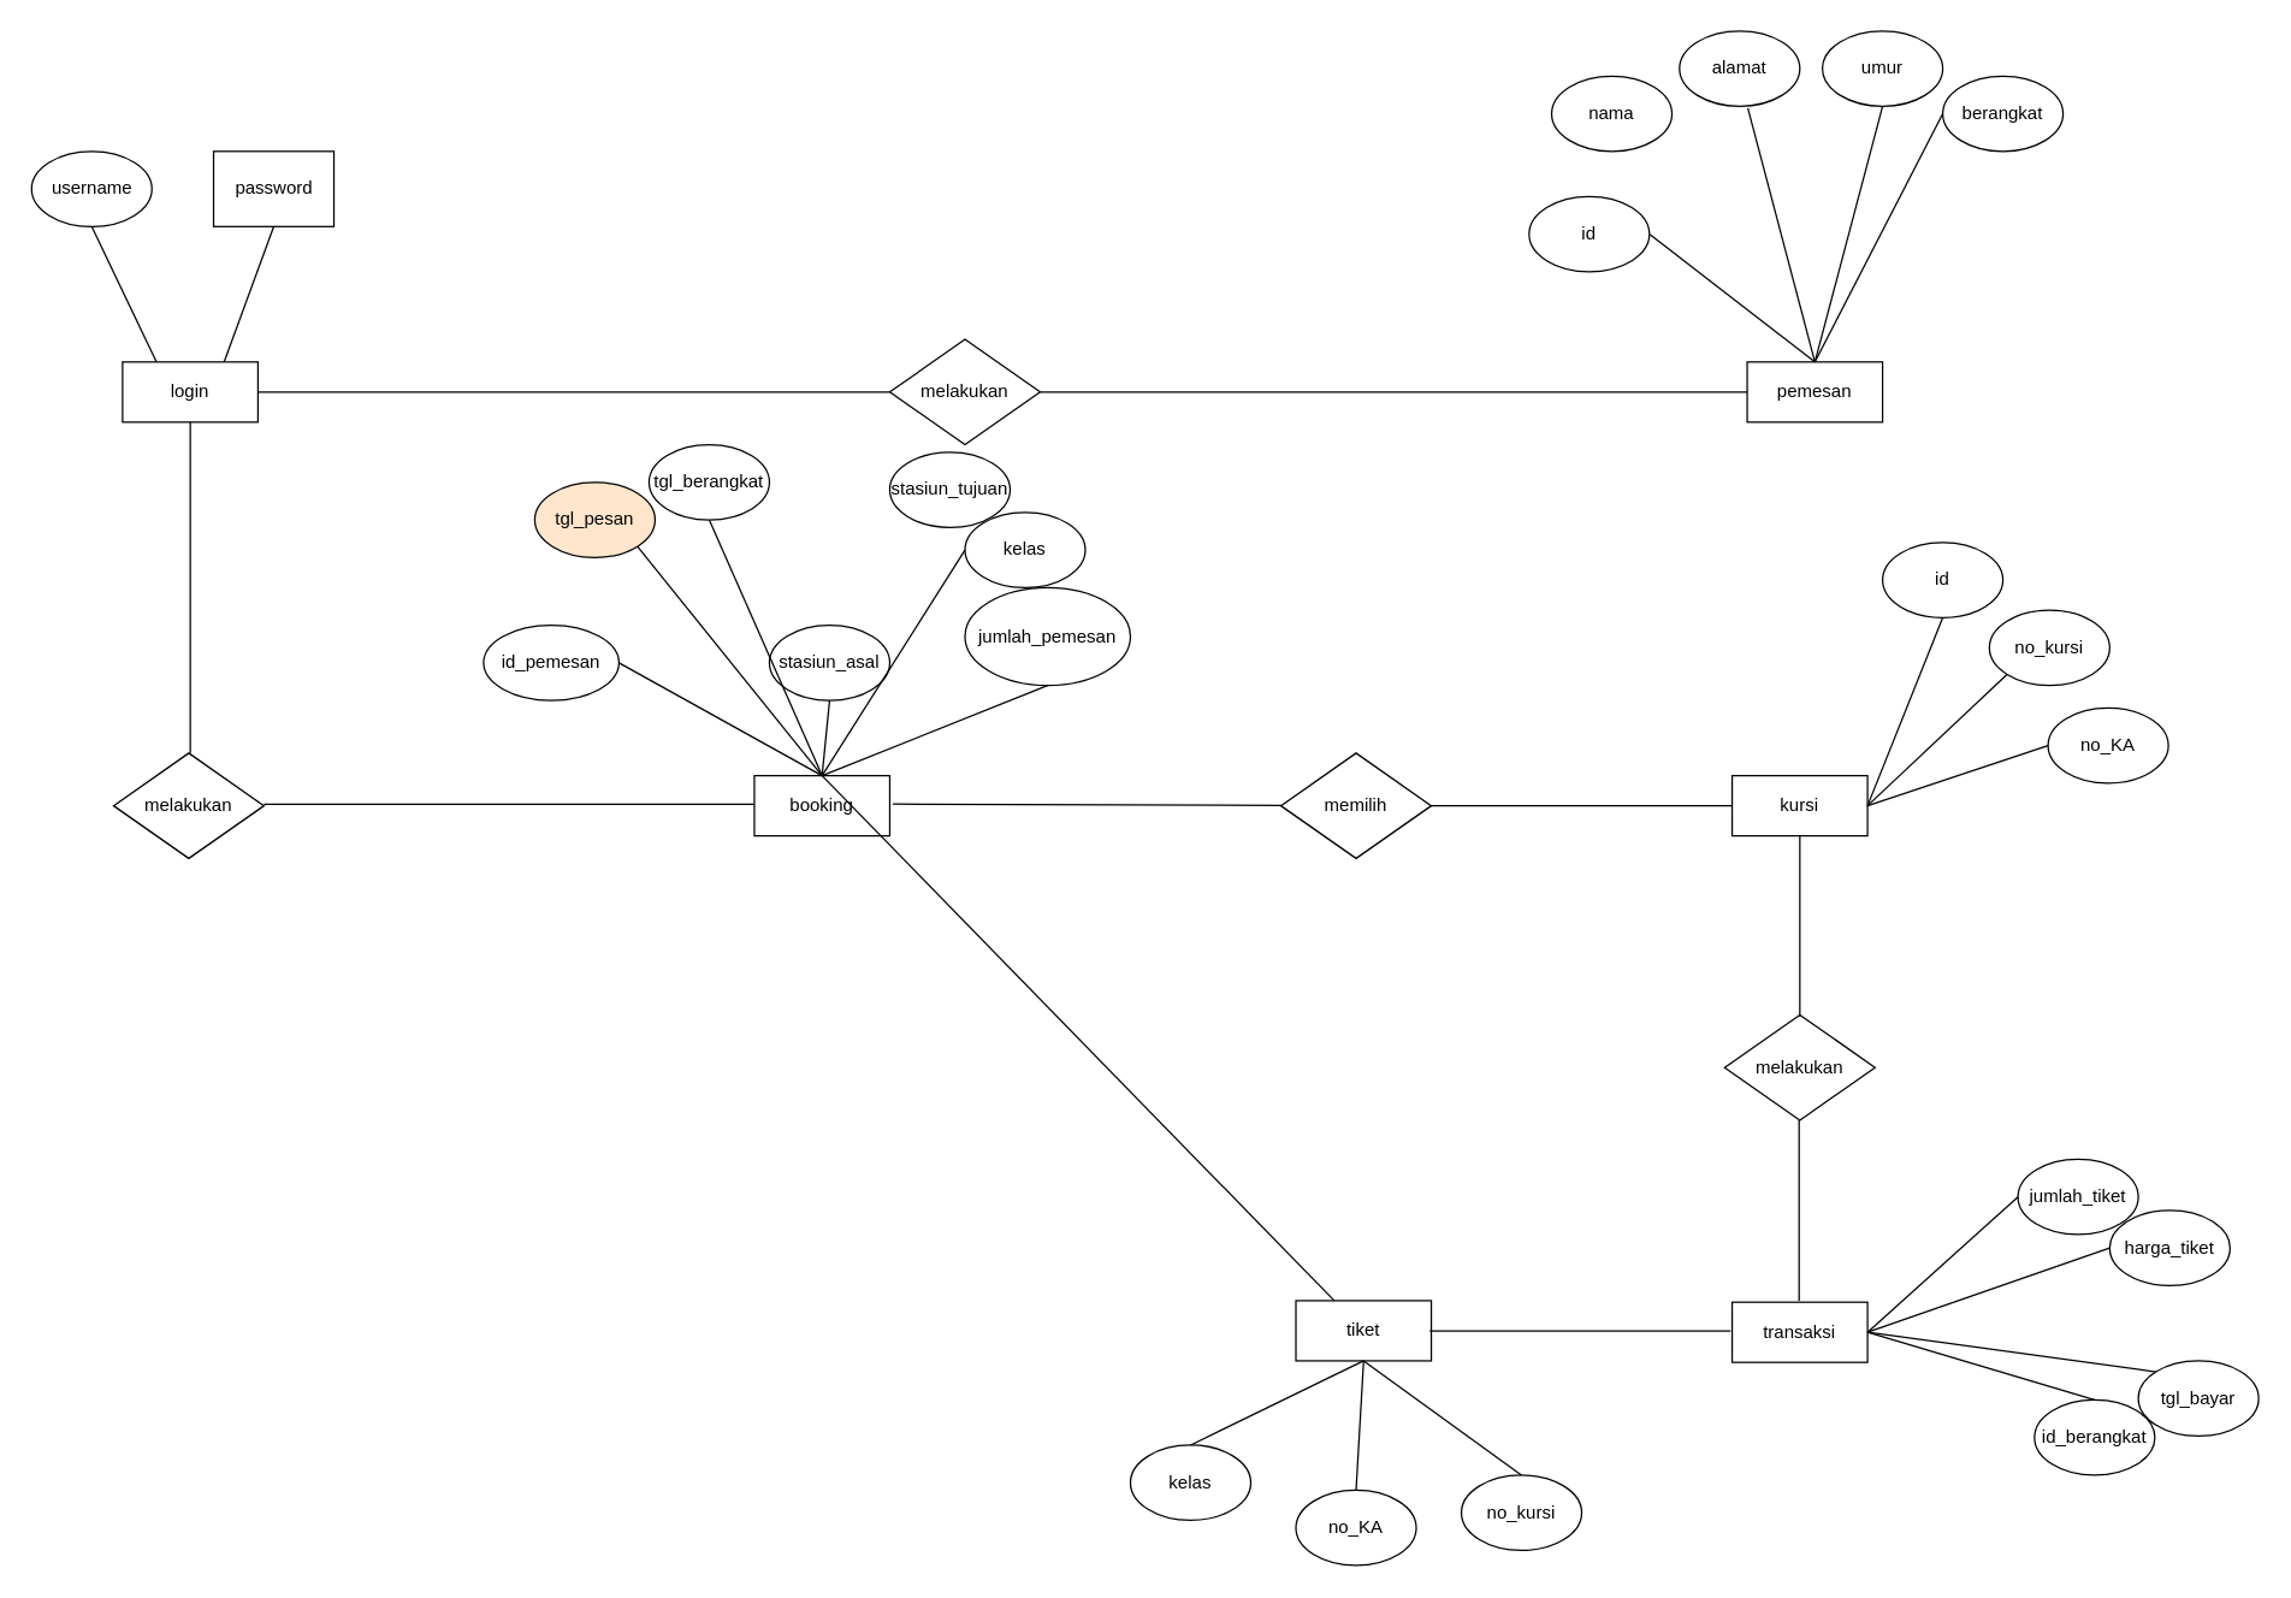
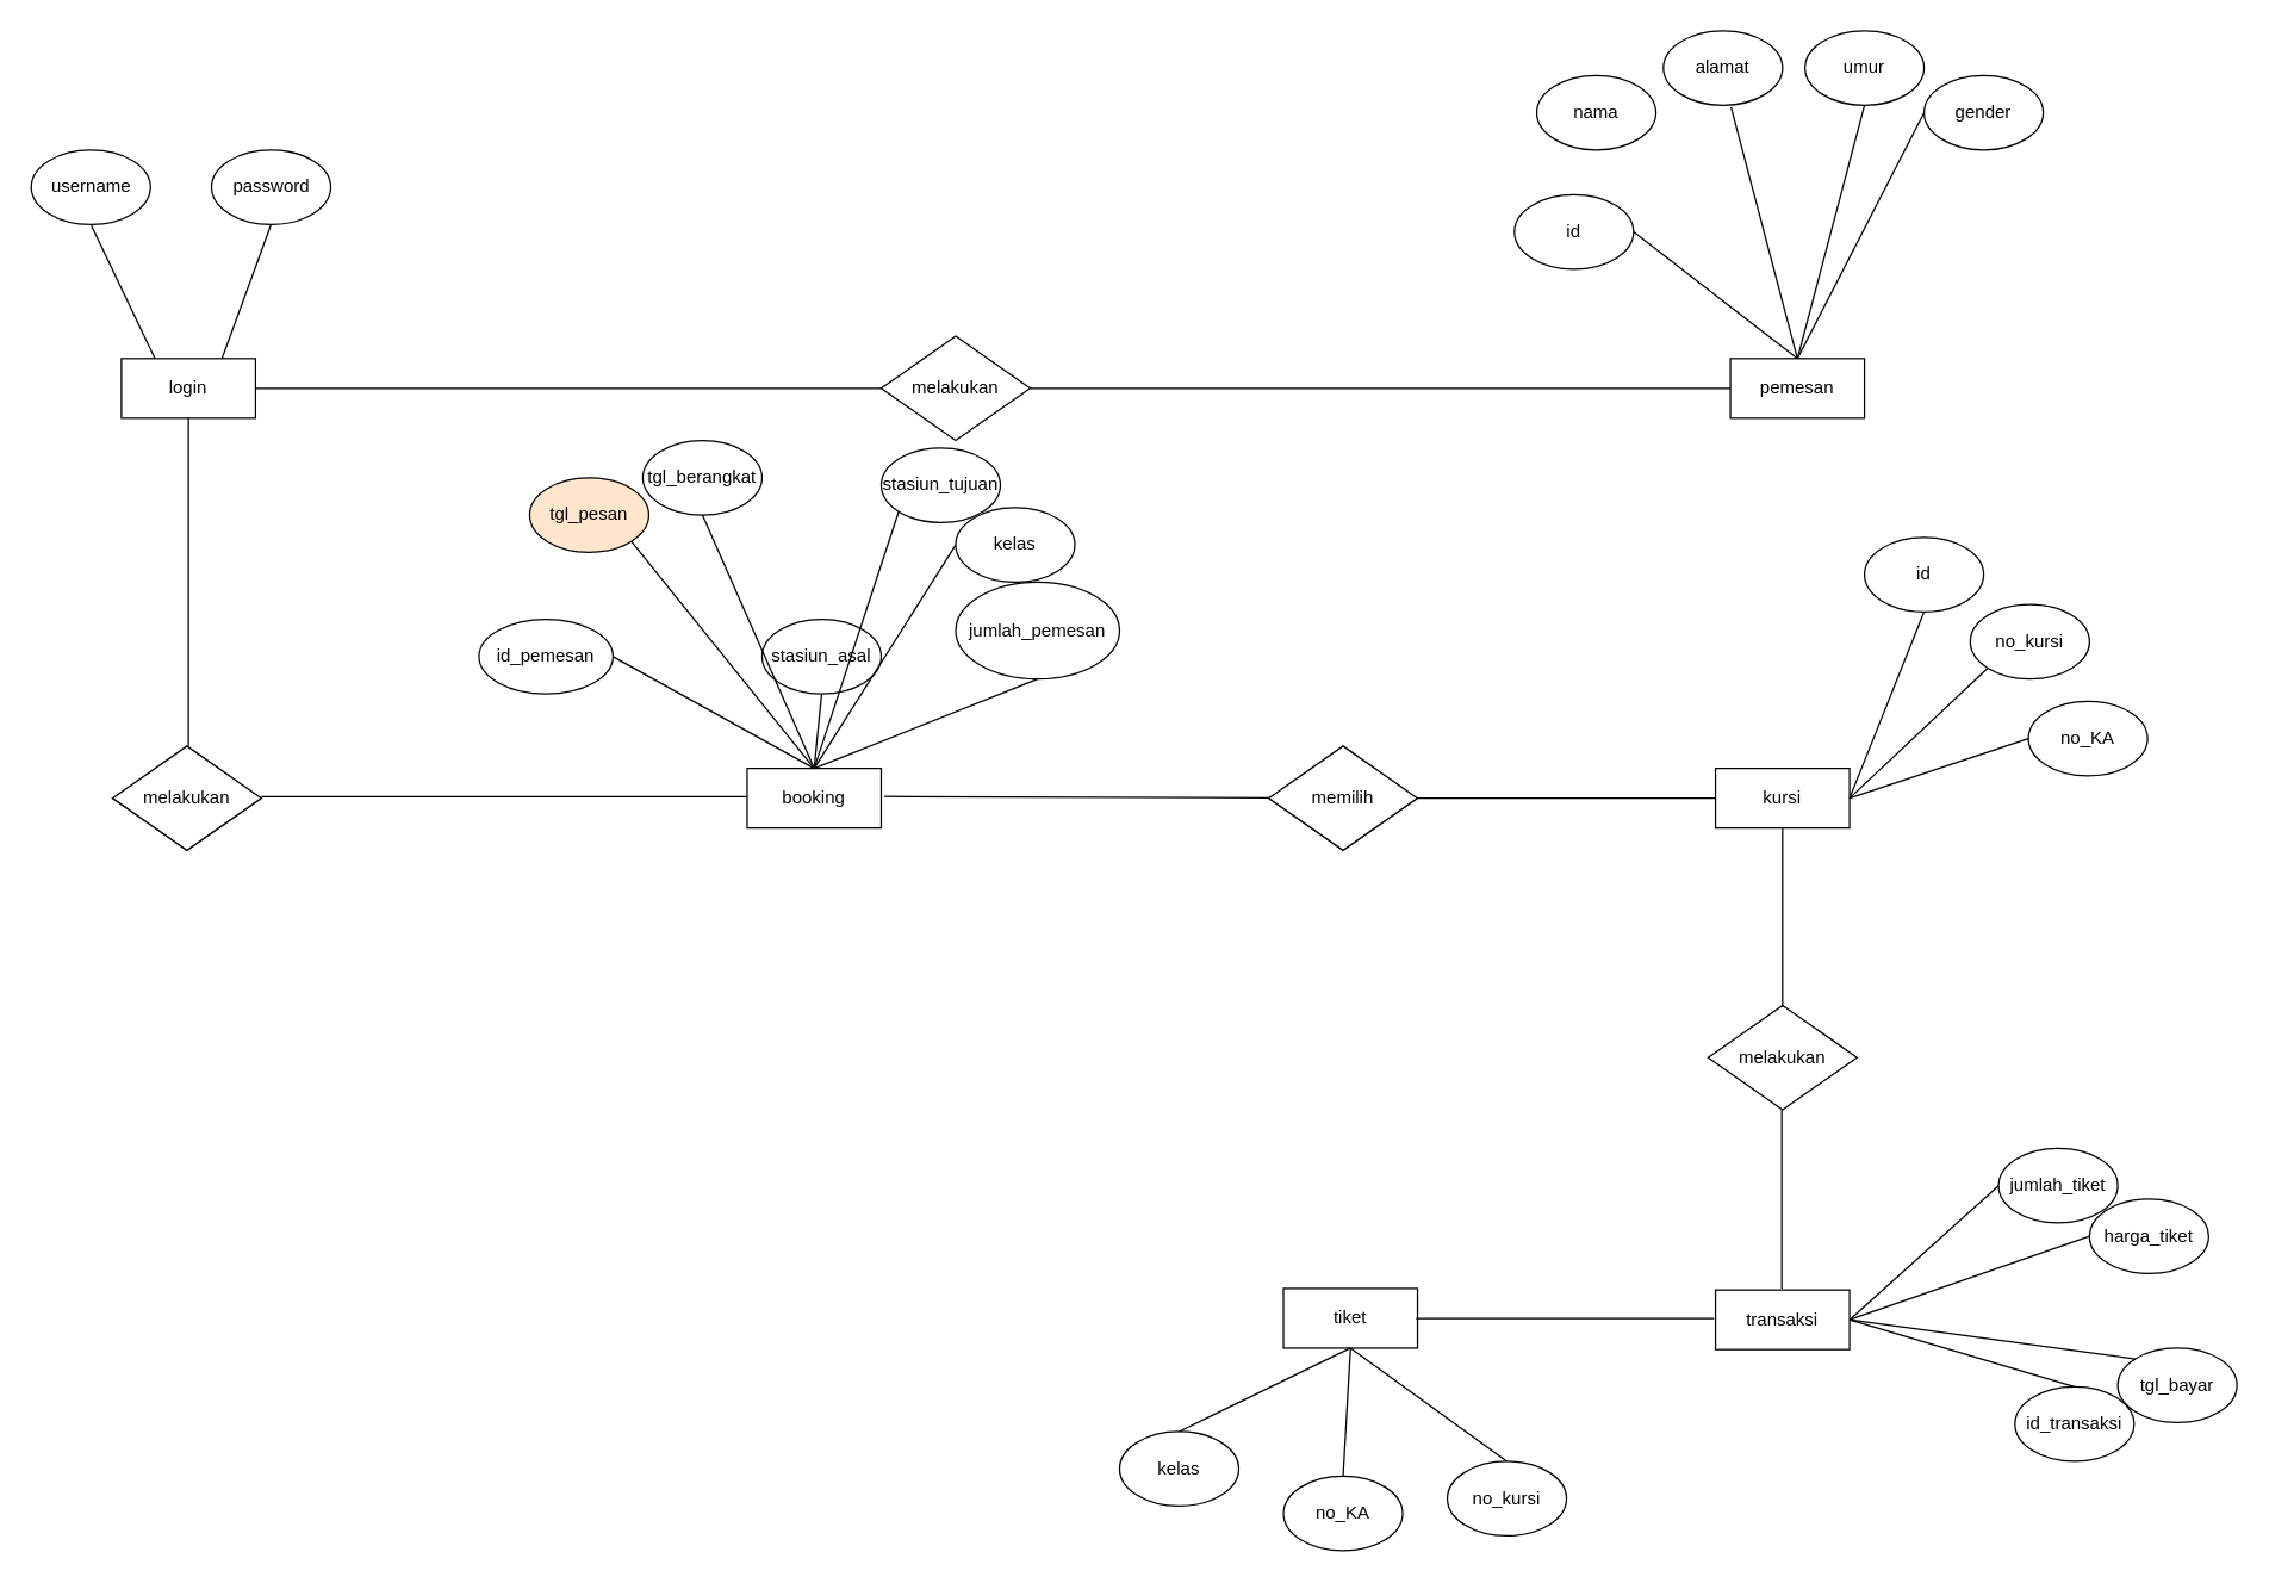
- <mxCell id="13" value="berangkat" style="ellipse;whiteSpace=wrap;html=1;" vertex="1" parent="1"><mxGeometry x="1291" y="50" width="80" height="50" as="geometry" /></mxCell>
+ <mxCell id="13" value="gender" style="ellipse;whiteSpace=wrap;html=1;" vertex="1" parent="1"><mxGeometry x="1291" y="50" width="80" height="50" as="geometry" /></mxCell>
- <mxCell id="7" value="password" style="whiteSpace=wrap;html=1;rounded=0;" vertex="1" parent="1"><mxGeometry x="141.5" y="100" width="80" height="50" as="geometry" /></mxCell>
+ <mxCell id="7" value="password" style="ellipse;whiteSpace=wrap;html=1;" vertex="1" parent="1"><mxGeometry x="141.5" y="100" width="80" height="50" as="geometry" /></mxCell>
- <mxCell id="47" value="" style="endArrow=none;html=1;rounded=0;exitX=0.5;exitY=0;exitDx=0;exitDy=0;" edge="1" parent="1" source="4" target="3"><mxGeometry width="50" height="50" relative="1" as="geometry"><mxPoint x="556" y="525" as="sourcePoint" /><mxPoint x="651" y="375" as="targetPoint" /></mxGeometry></mxCell>
+ <mxCell id="47" value="" style="endArrow=none;html=1;rounded=0;exitX=0.5;exitY=0;exitDx=0;exitDy=0;entryX=0;entryY=1;entryDx=0;entryDy=0;" edge="1" parent="1" source="4" target="28"><mxGeometry width="50" height="50" relative="1" as="geometry"><mxPoint x="556" y="525" as="sourcePoint" /><mxPoint x="651" y="375" as="targetPoint" /></mxGeometry></mxCell>
- <mxCell id="25" value="id_berangkat" style="ellipse;whiteSpace=wrap;html=1;" vertex="1" parent="1"><mxGeometry x="1352" y="930" width="80" height="50" as="geometry" /></mxCell>
+ <mxCell id="25" value="id_transaksi" style="ellipse;whiteSpace=wrap;html=1;" vertex="1" parent="1"><mxGeometry x="1352" y="930" width="80" height="50" as="geometry" /></mxCell>
